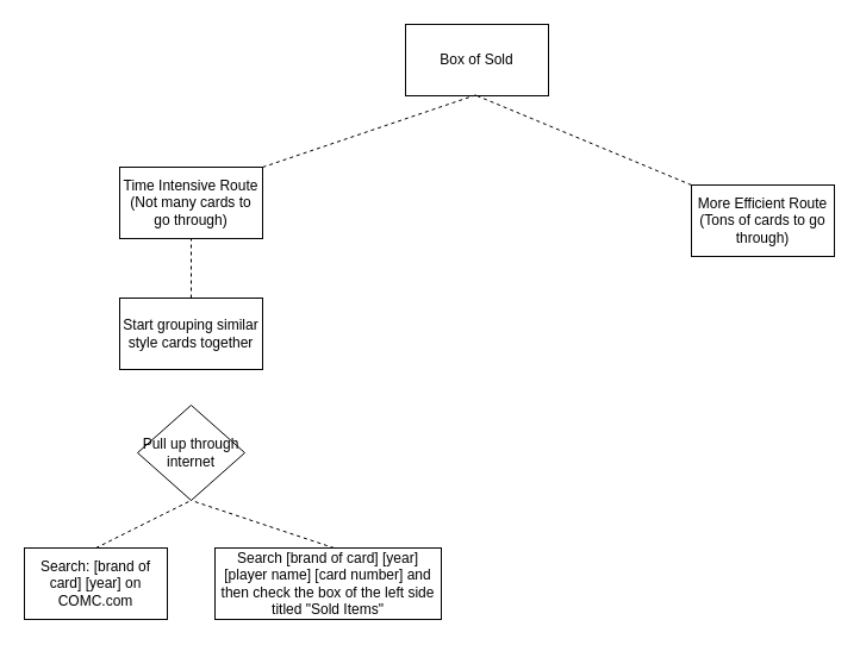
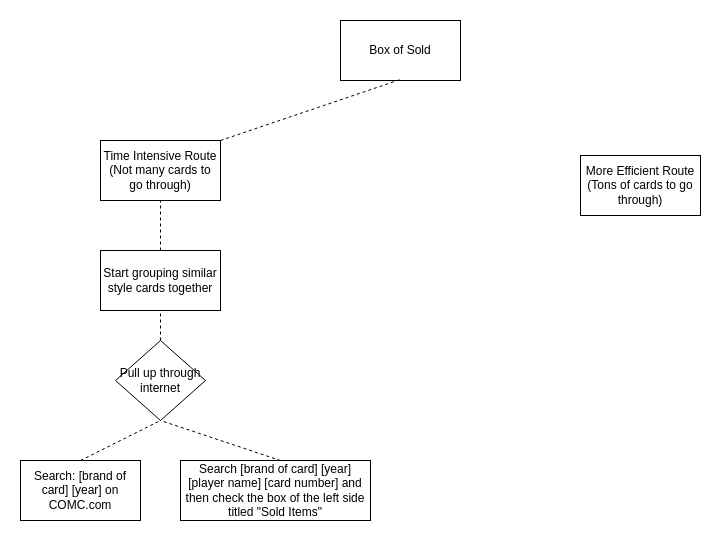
- <mxCell id="5" value="" style="endArrow=none;dashed=1;html=1;exitX=0.5;exitY=1;exitDx=0;exitDy=0;entryX=0;entryY=0;entryDx=0;entryDy=0;" edge="1" parent="1" source="2" target="6"><mxGeometry width="50" height="50" relative="1" as="geometry"><mxPoint x="430" y="160" as="sourcePoint" /><mxPoint x="490" y="140" as="targetPoint" /></mxGeometry></mxCell>
+ <mxCell id="10" value="" style="endArrow=none;dashed=1;html=1;entryX=0.5;entryY=1;entryDx=0;entryDy=0;exitX=0.5;exitY=0;exitDx=0;exitDy=0;" edge="1" parent="1" source="9" target="8"><mxGeometry width="50" height="50" relative="1" as="geometry"><mxPoint x="260" y="420" as="sourcePoint" /><mxPoint x="310" y="370" as="targetPoint" /></mxGeometry></mxCell>
